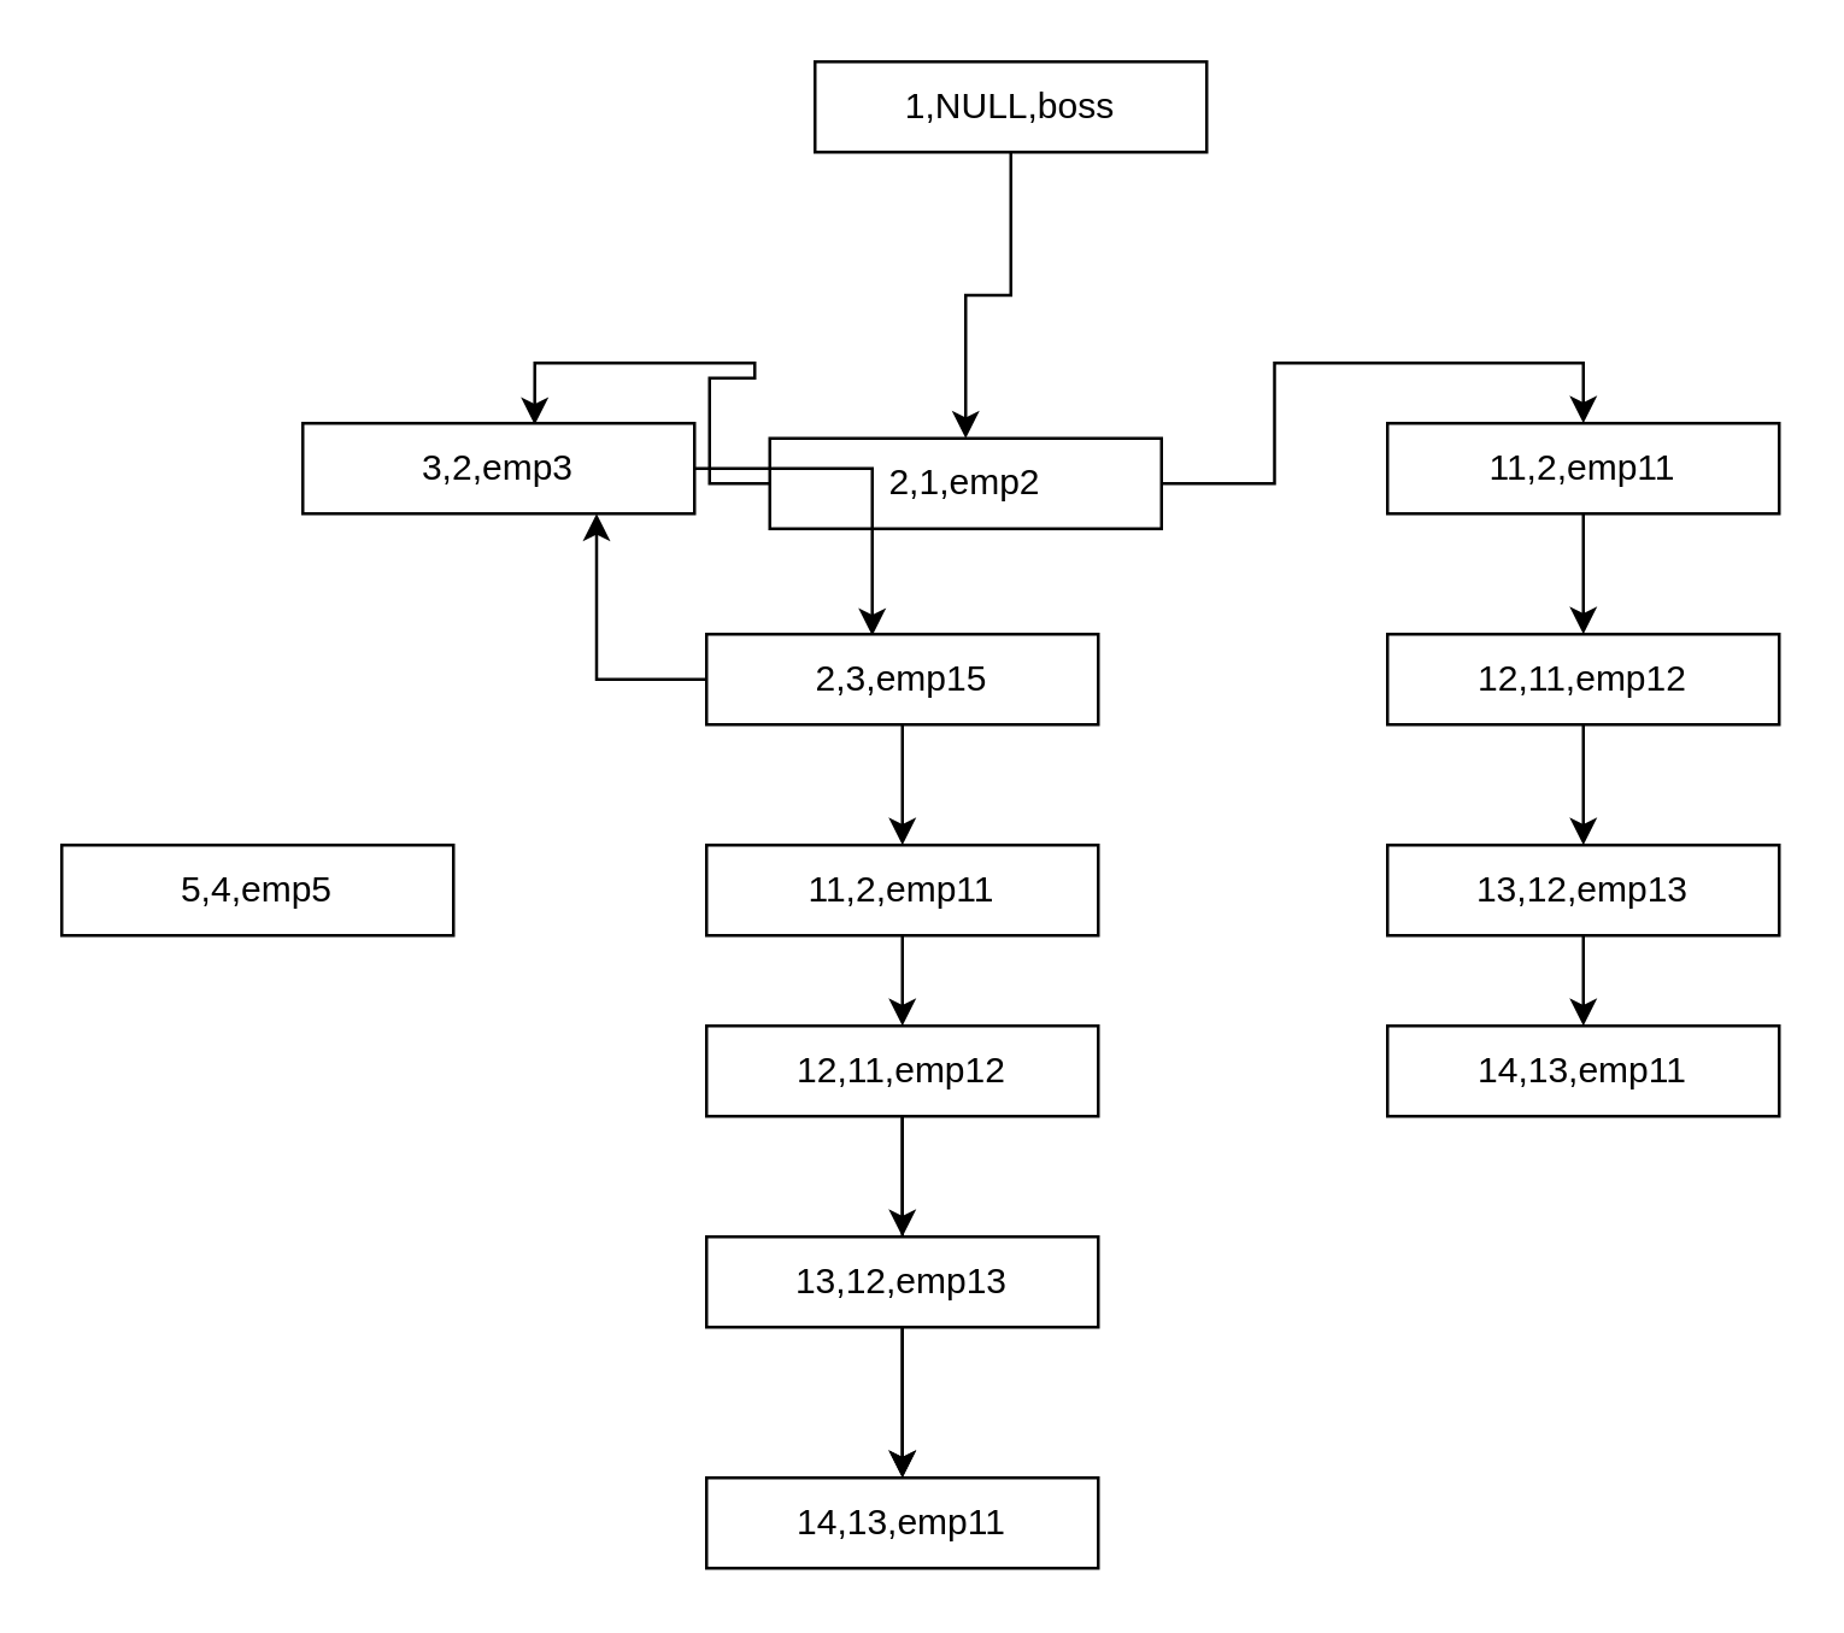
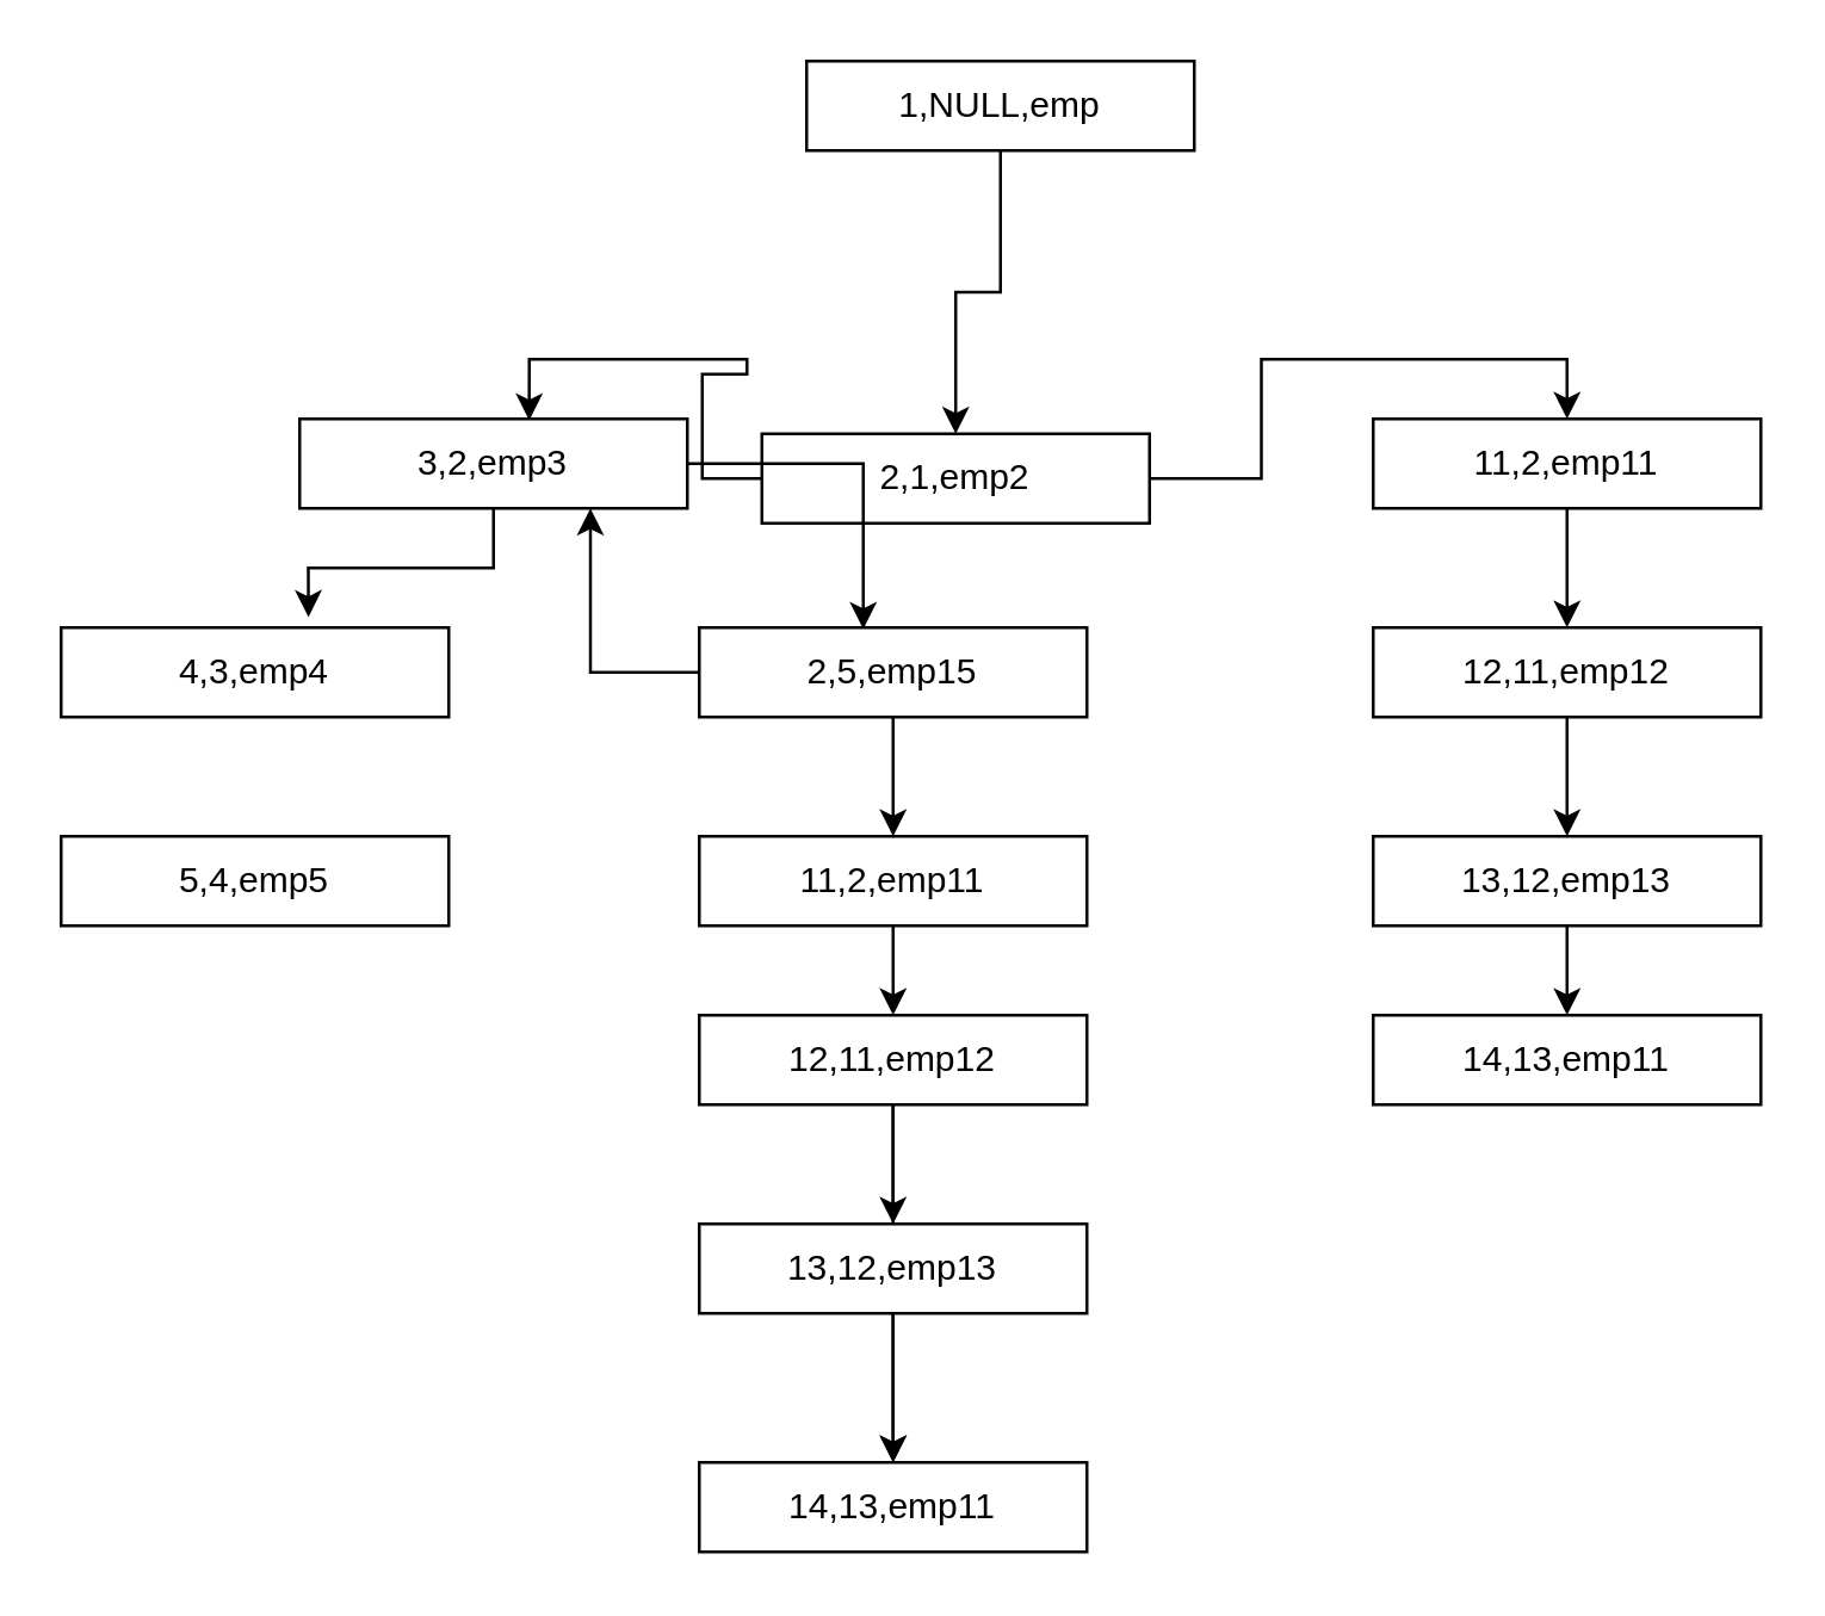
- <mxCell id="3" value="1,NULL,boss" style="rounded=0;whiteSpace=wrap;html=1;" vertex="1" parent="1"><mxGeometry x="270" y="20" width="130" height="30" as="geometry" /></mxCell>
+ <mxCell id="3" value="1,NULL,emp" style="rounded=0;whiteSpace=wrap;html=1;" vertex="1" parent="1"><mxGeometry x="270" y="20" width="130" height="30" as="geometry" /></mxCell>
+ <mxCell id="9" style="edgeStyle=orthogonalEdgeStyle;rounded=0;orthogonalLoop=1;jettySize=auto;html=1;entryX=0.638;entryY=-0.117;entryDx=0;entryDy=0;entryPerimeter=0;" edge="1" parent="1" source="11" target="15"><mxGeometry relative="1" as="geometry" /></mxCell>
+ <mxCell id="15" value="4,3,emp4" style="rounded=0;whiteSpace=wrap;html=1;" vertex="1" parent="1"><mxGeometry x="20" y="210" width="130" height="30" as="geometry" /></mxCell>
- <mxCell id="14" value="2,3,emp15" style="rounded=0;whiteSpace=wrap;html=1;" vertex="1" parent="1"><mxGeometry x="234" y="210" width="130" height="30" as="geometry" /></mxCell>
+ <mxCell id="14" value="2,5,emp15" style="rounded=0;whiteSpace=wrap;html=1;" vertex="1" parent="1"><mxGeometry x="234" y="210" width="130" height="30" as="geometry" /></mxCell>
